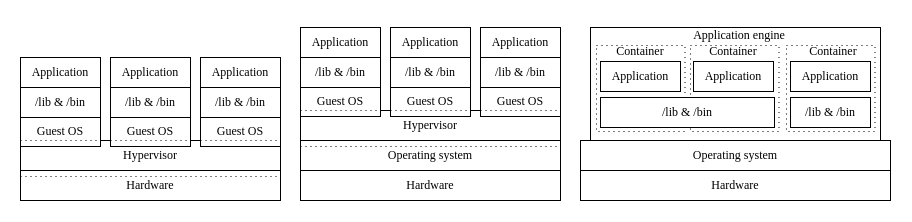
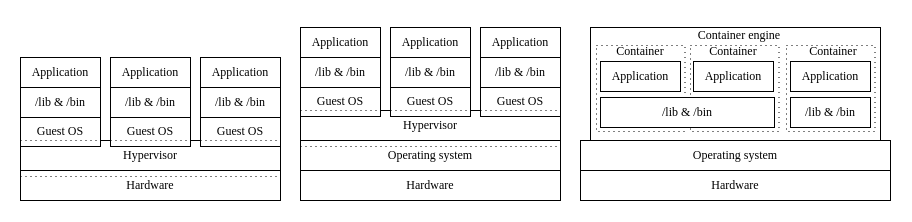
- <mxCell id="43" value="&lt;font face=&quot;newcomputermodern&quot;&gt;Application engine&lt;/font&gt;" style="text;html=1;strokeColor=none;fillColor=none;align=center;verticalAlign=middle;whiteSpace=wrap;rounded=0;" parent="1" vertex="1"><mxGeometry x="659" y="20" width="160" height="30" as="geometry" /></mxCell>
+ <mxCell id="43" value="&lt;font face=&quot;newcomputermodern&quot;&gt;Container engine&lt;/font&gt;" style="text;html=1;strokeColor=none;fillColor=none;align=center;verticalAlign=middle;whiteSpace=wrap;rounded=0;" parent="1" vertex="1"><mxGeometry x="659" y="20" width="160" height="30" as="geometry" /></mxCell>
